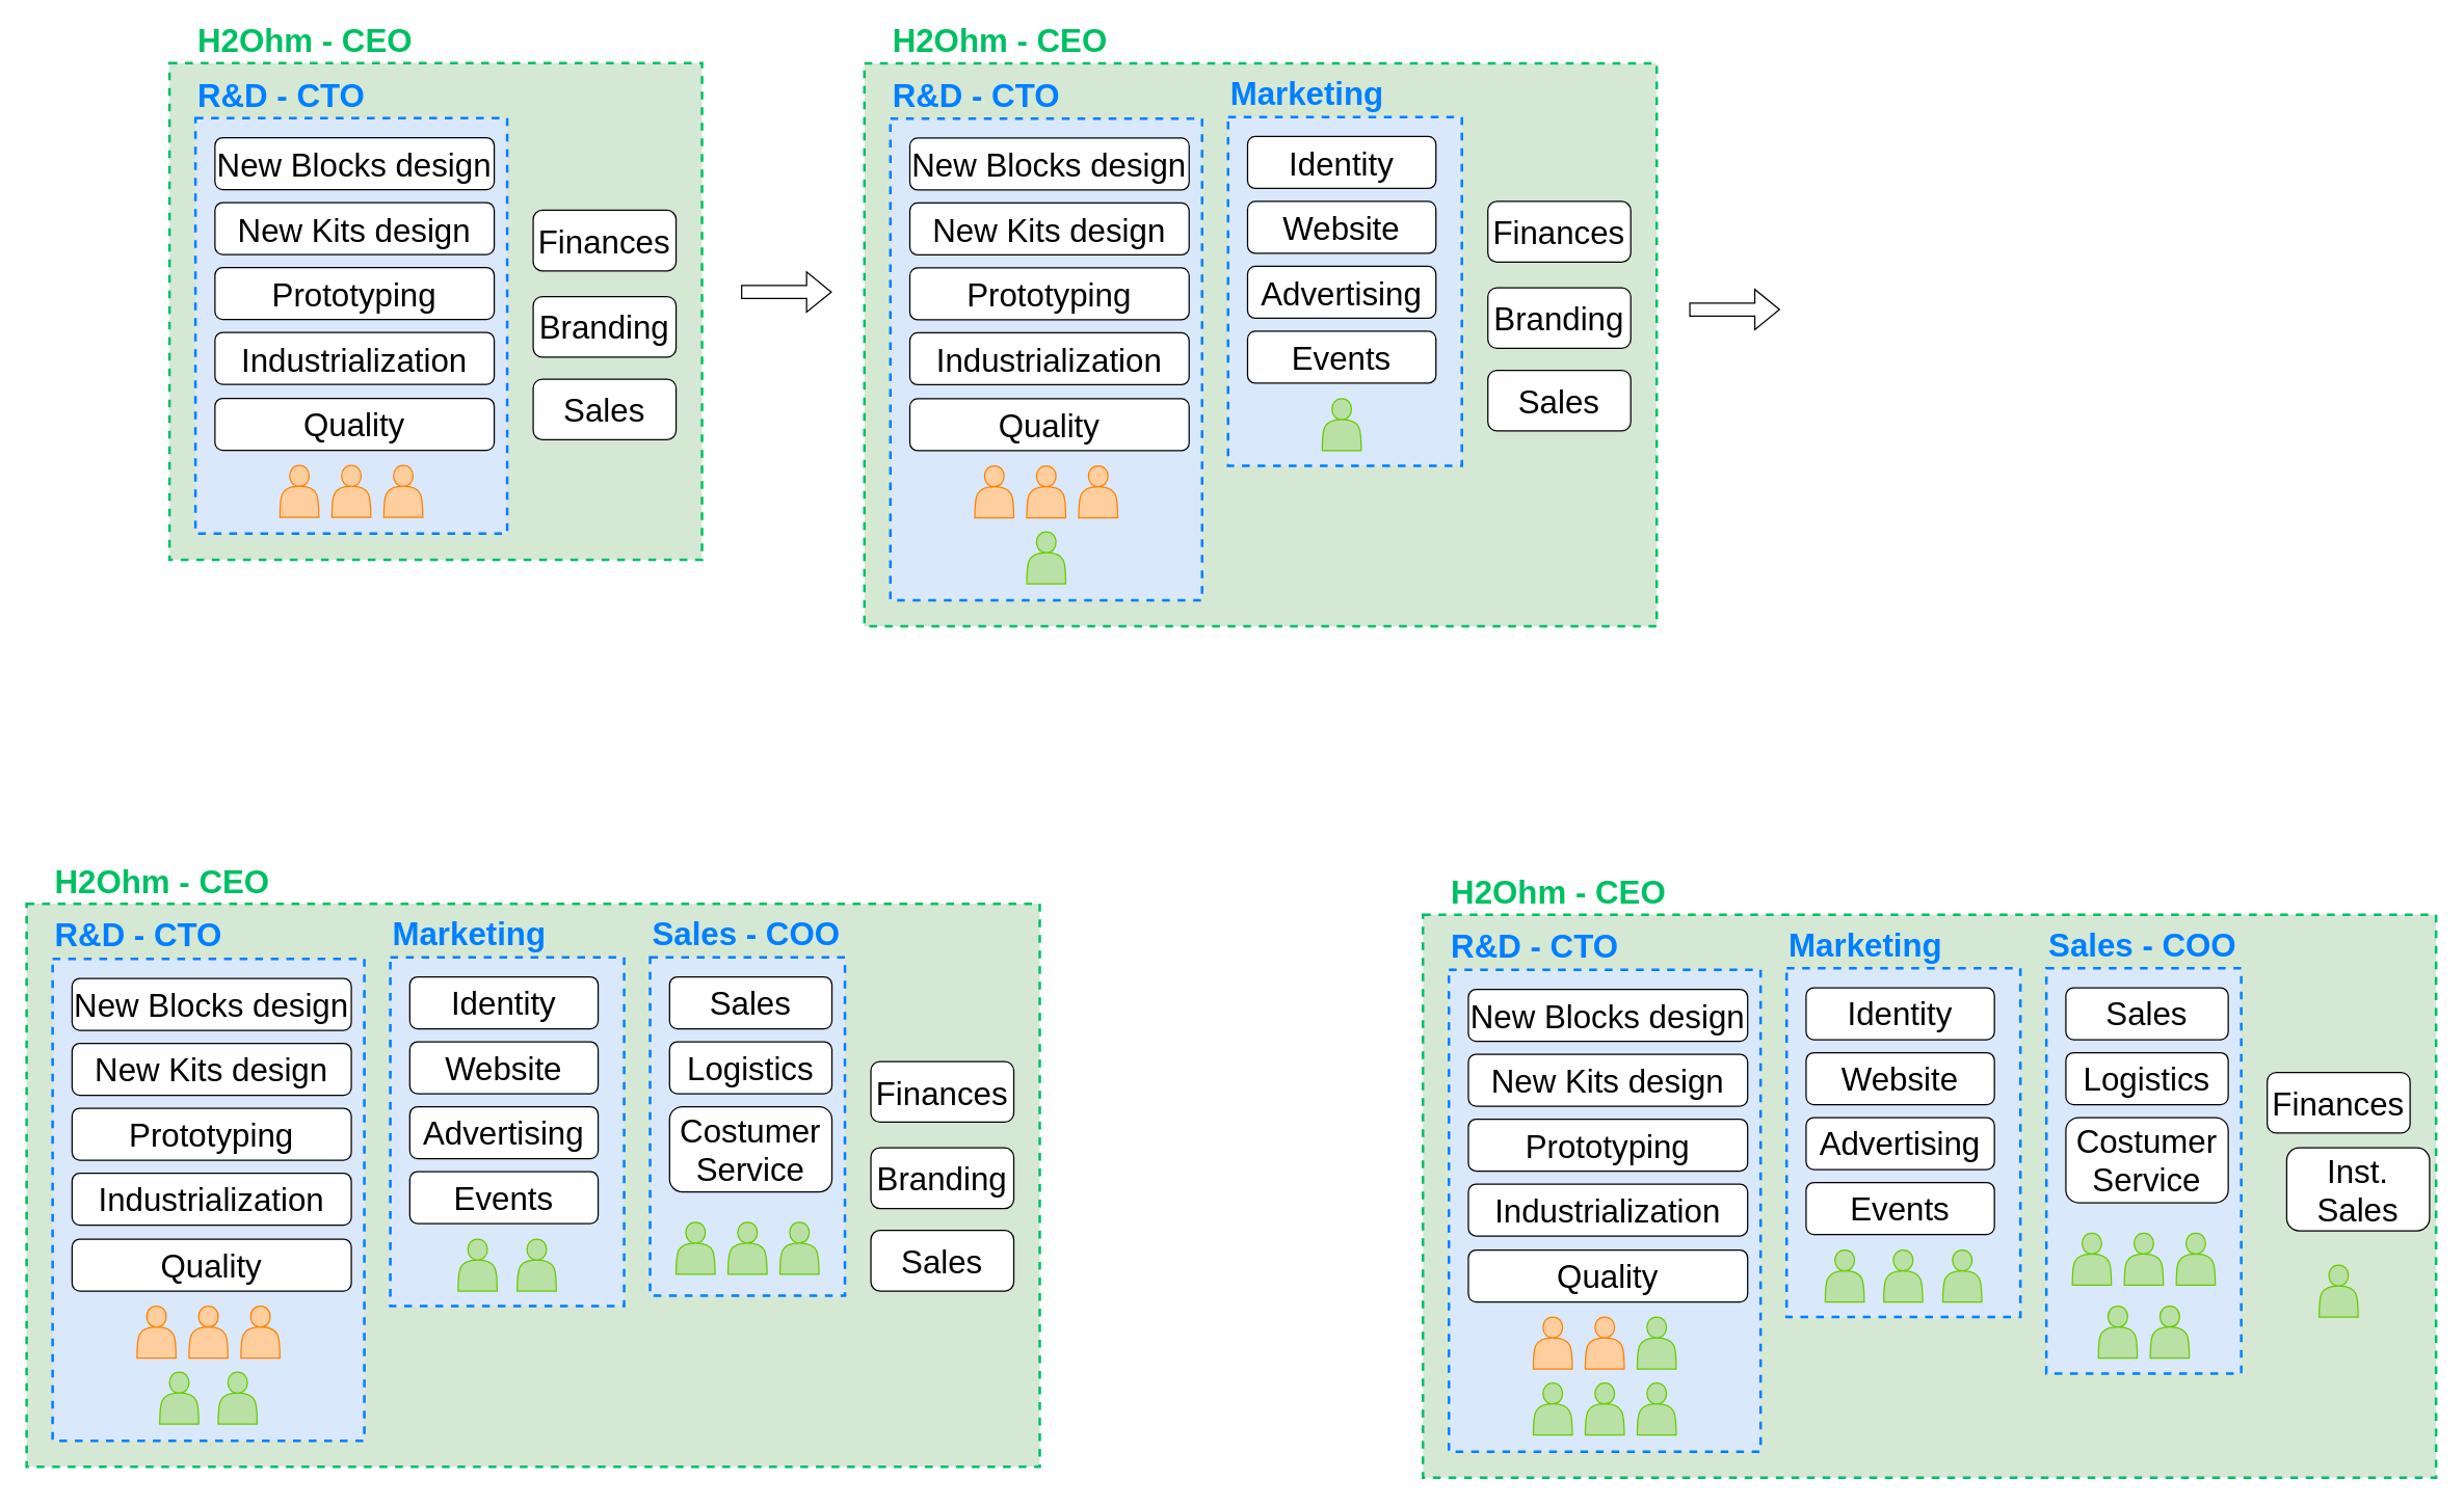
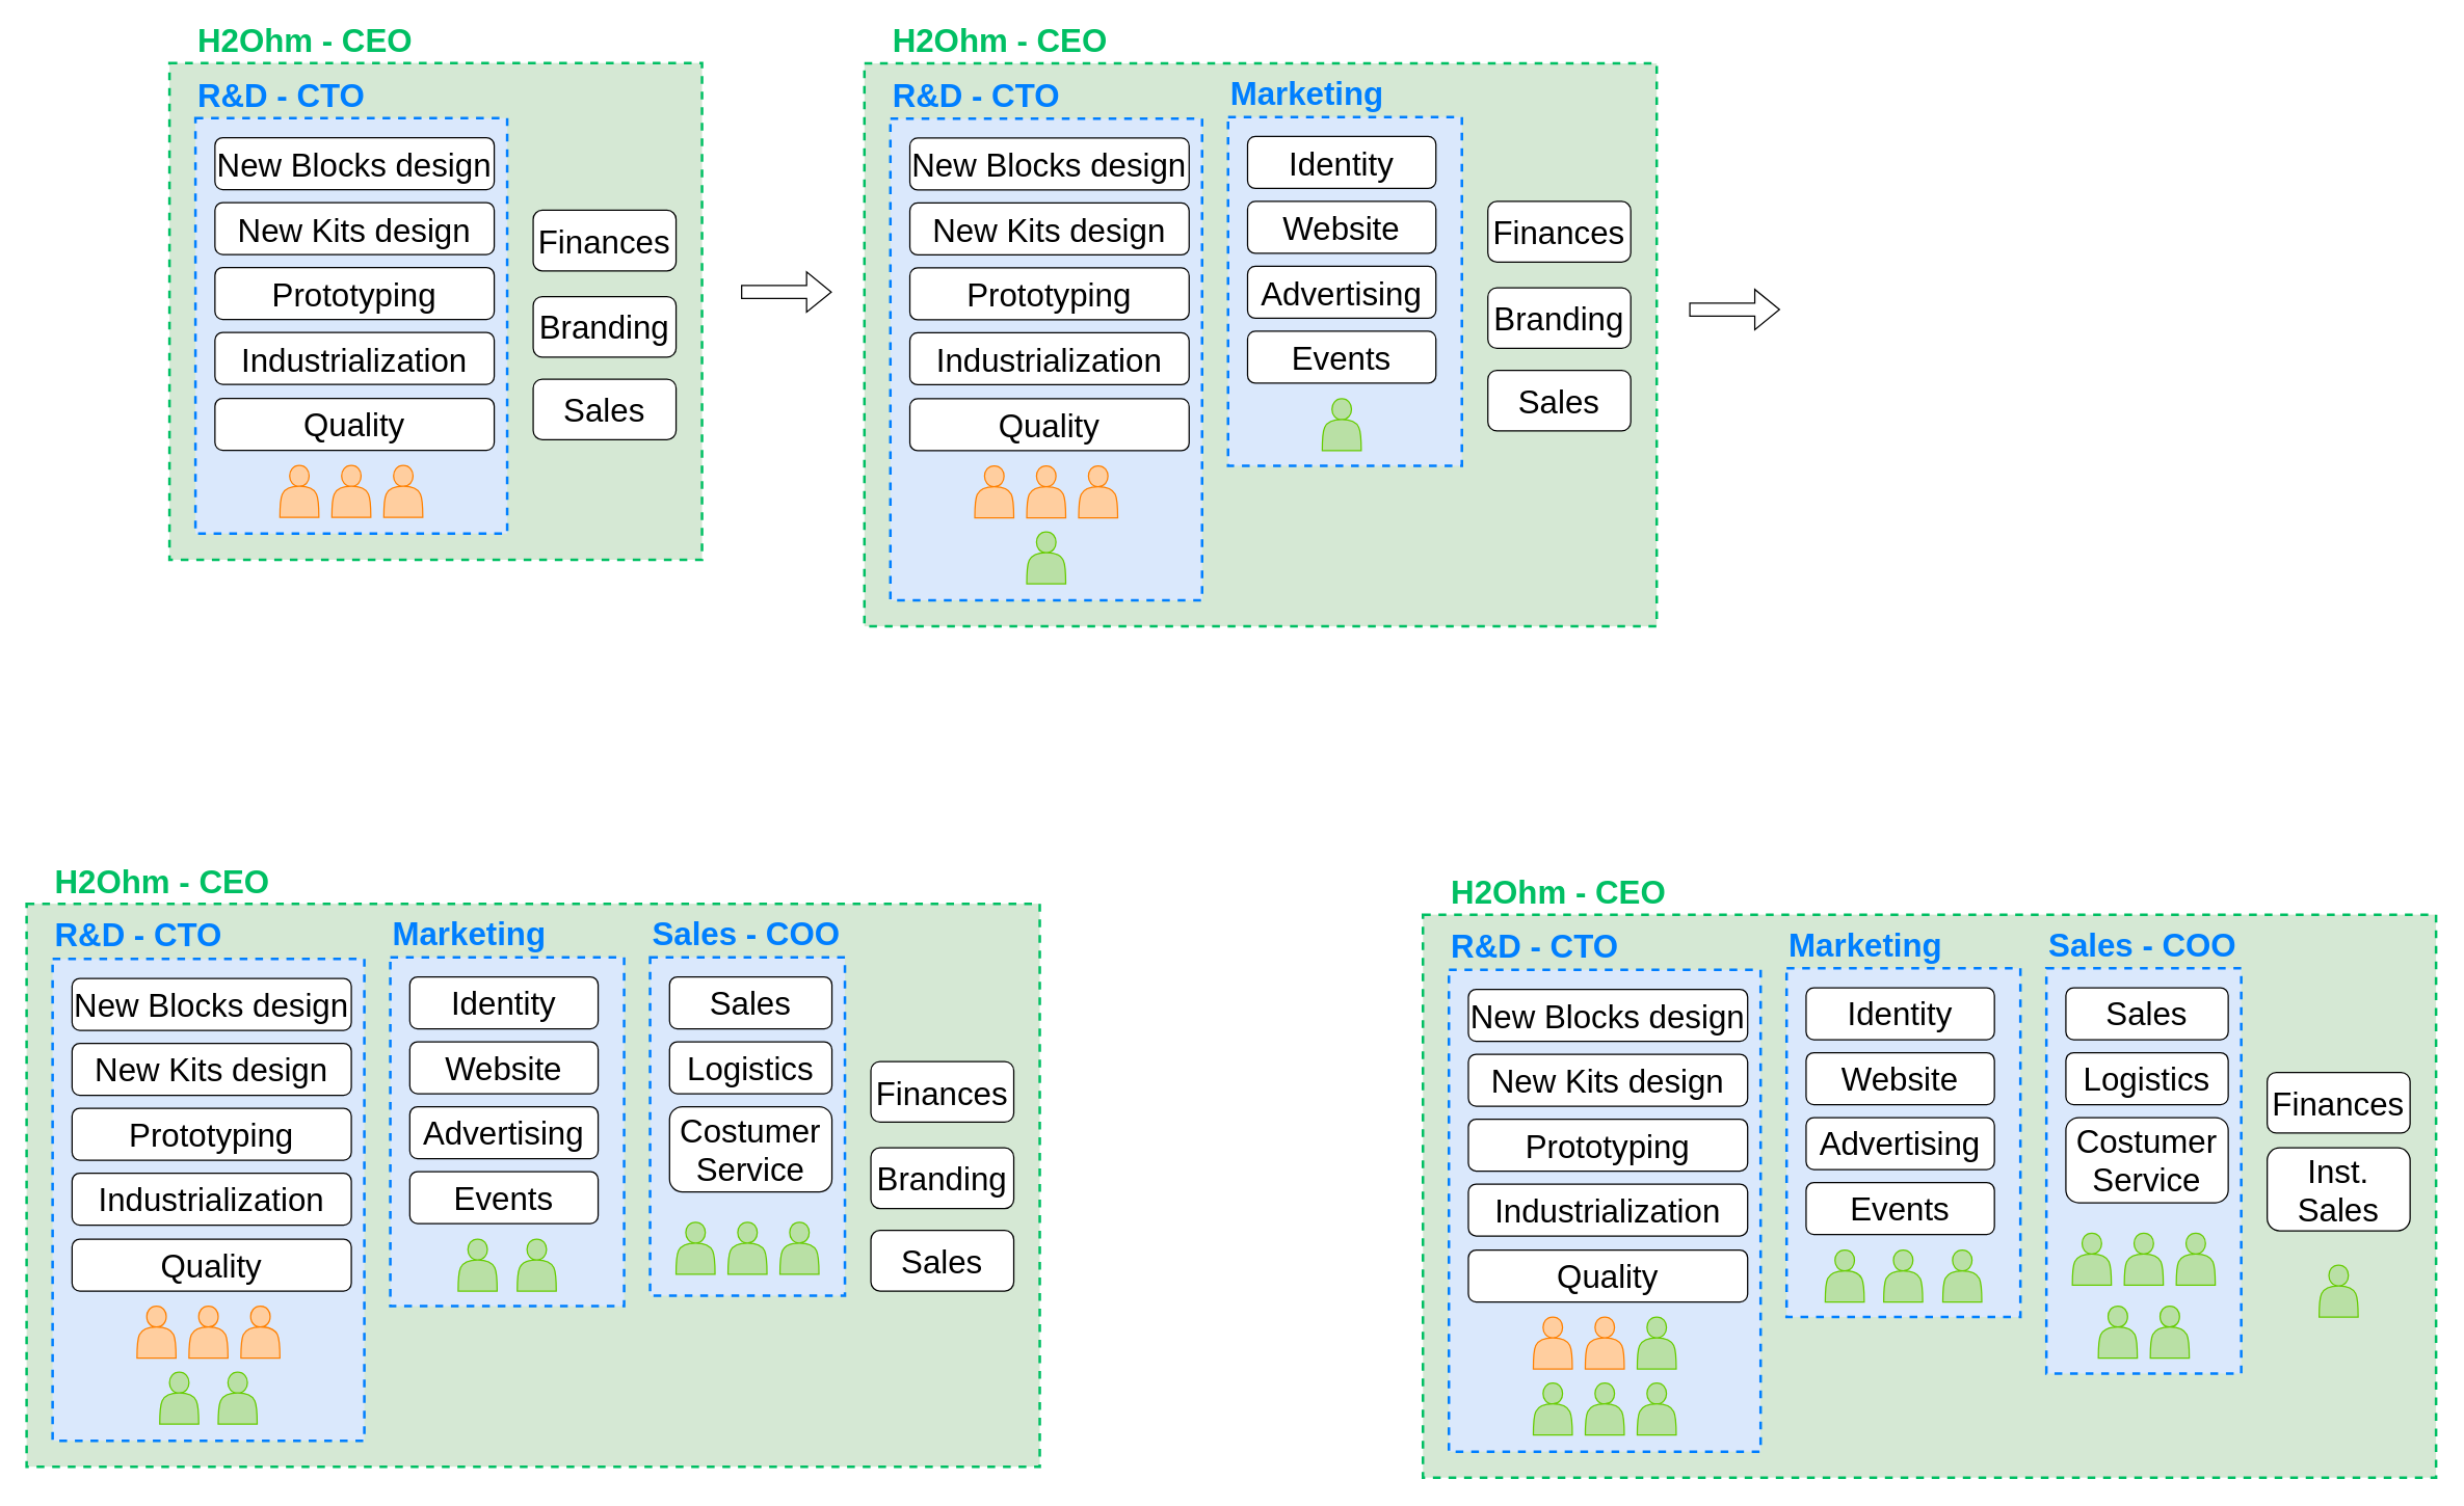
- <mxCell id="108" value="Inst. Sales" style="rounded=1;whiteSpace=wrap;html=1;fontSize=25;movable=1;resizable=1;rotatable=1;deletable=1;editable=1;locked=0;connectable=1;" vertex="1" parent="1"><mxGeometry x="1760.01" y="883.71" width="110" height="63.86" as="geometry" /></mxCell>
+ <mxCell id="108" value="Inst. Sales" style="rounded=1;whiteSpace=wrap;html=1;fontSize=25;movable=1;resizable=1;rotatable=1;deletable=1;editable=1;locked=0;connectable=1;" vertex="1" parent="1"><mxGeometry x="1745.01" y="883.71" width="110" height="63.86" as="geometry" /></mxCell>
